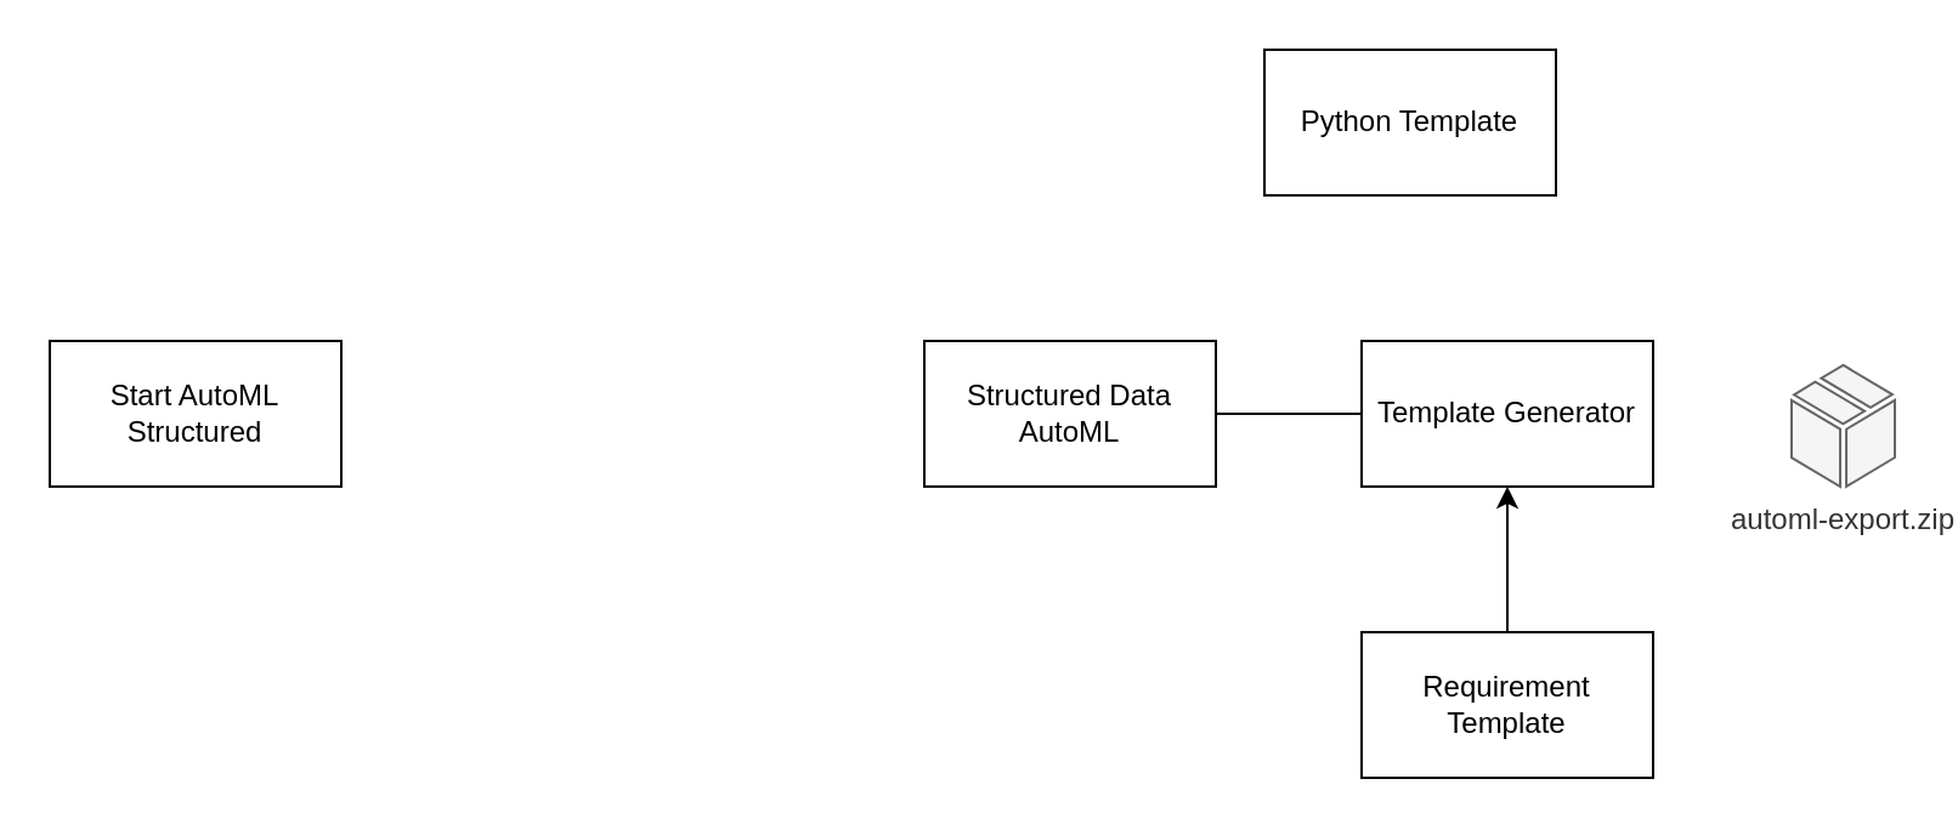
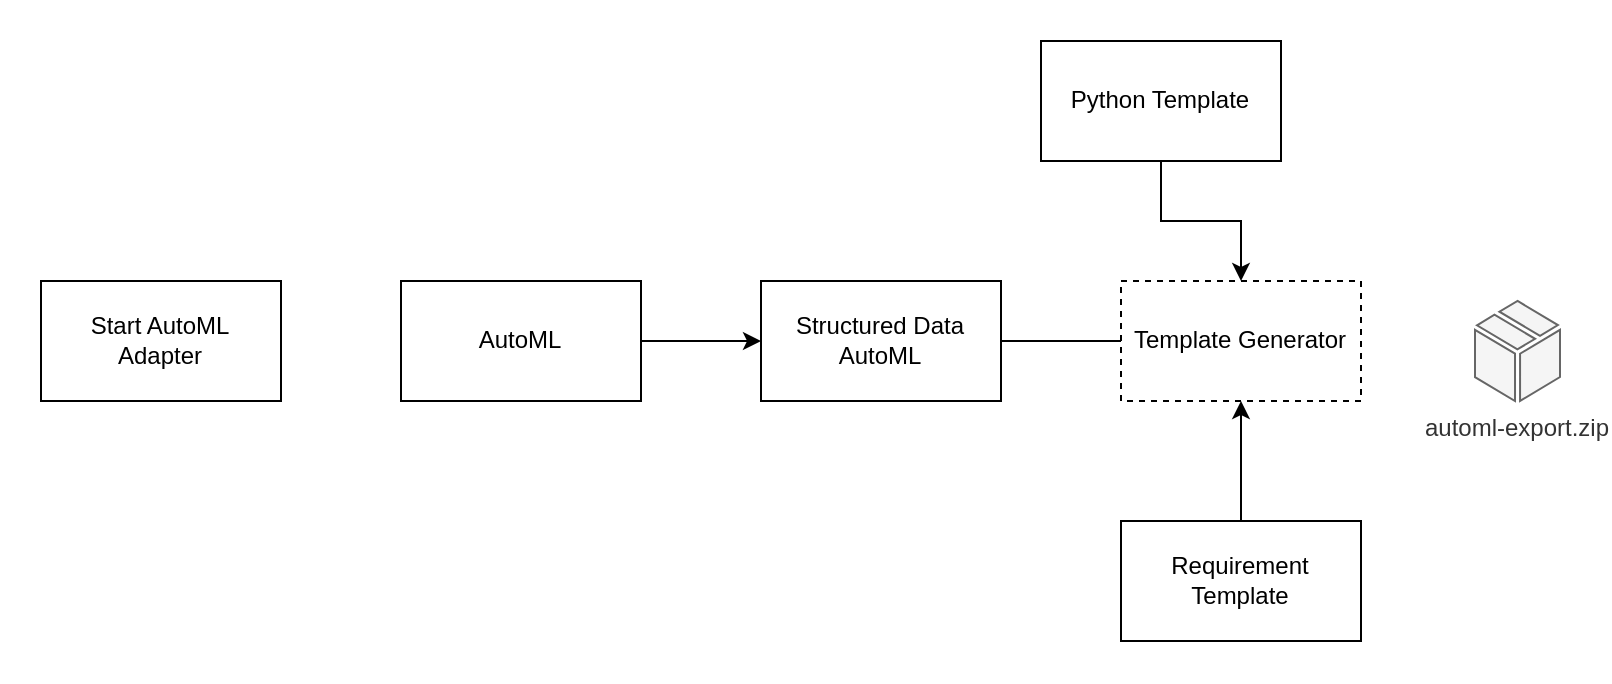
+ <mxCell id="8" style="edgeStyle=orthogonalEdgeStyle;rounded=0;orthogonalLoop=1;jettySize=auto;html=1;" edge="1" parent="1" source="9" target="7"><mxGeometry relative="1" as="geometry" /></mxCell>
- <mxCell id="2" value="Start AutoML&lt;br&gt;Structured" style="rounded=0;whiteSpace=wrap;html=1;" vertex="1" parent="1"><mxGeometry x="20" y="140" width="120" height="60" as="geometry" /></mxCell>
+ <mxCell id="2" value="Start AutoML&lt;br&gt;Adapter" style="rounded=0;whiteSpace=wrap;html=1;" vertex="1" parent="1"><mxGeometry x="20" y="140" width="120" height="60" as="geometry" /></mxCell>
+ <mxCell id="4" value="AutoML" style="rounded=0;whiteSpace=wrap;html=1;" vertex="1" parent="1"><mxGeometry x="200" y="140" width="120" height="60" as="geometry" /></mxCell>
+ <mxCell id="3" style="edgeStyle=orthogonalEdgeStyle;rounded=0;orthogonalLoop=1;jettySize=auto;html=1;" edge="1" parent="1" source="4" target="6"><mxGeometry relative="1" as="geometry" /></mxCell>
- <mxCell id="7" value="Template Generator" style="rounded=0;whiteSpace=wrap;html=1;" vertex="1" parent="1"><mxGeometry x="560" y="140" width="120" height="60" as="geometry" /></mxCell>
+ <mxCell id="7" value="Template Generator" style="rounded=0;whiteSpace=wrap;html=1;dashed=1;" vertex="1" parent="1"><mxGeometry x="560" y="140" width="120" height="60" as="geometry" /></mxCell>
